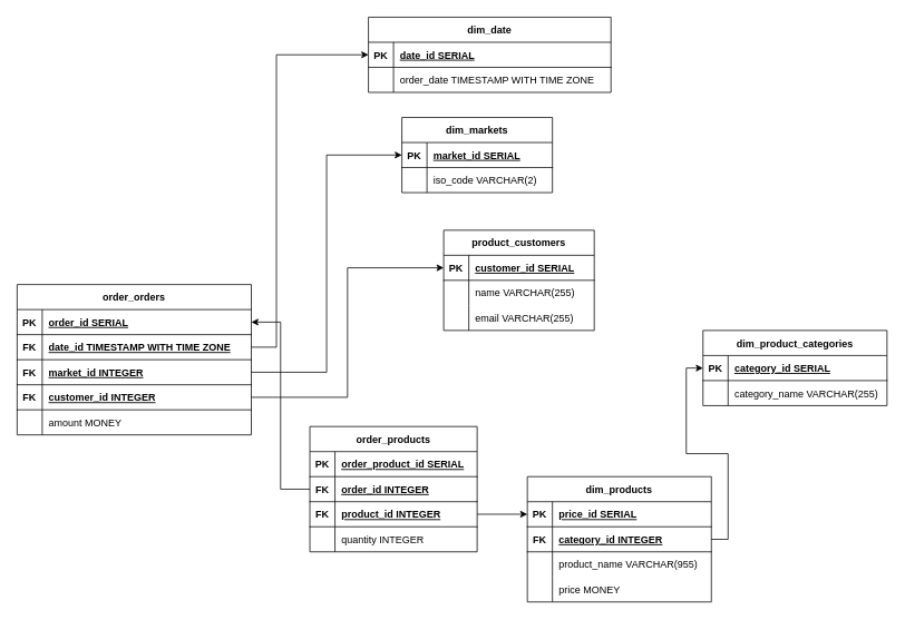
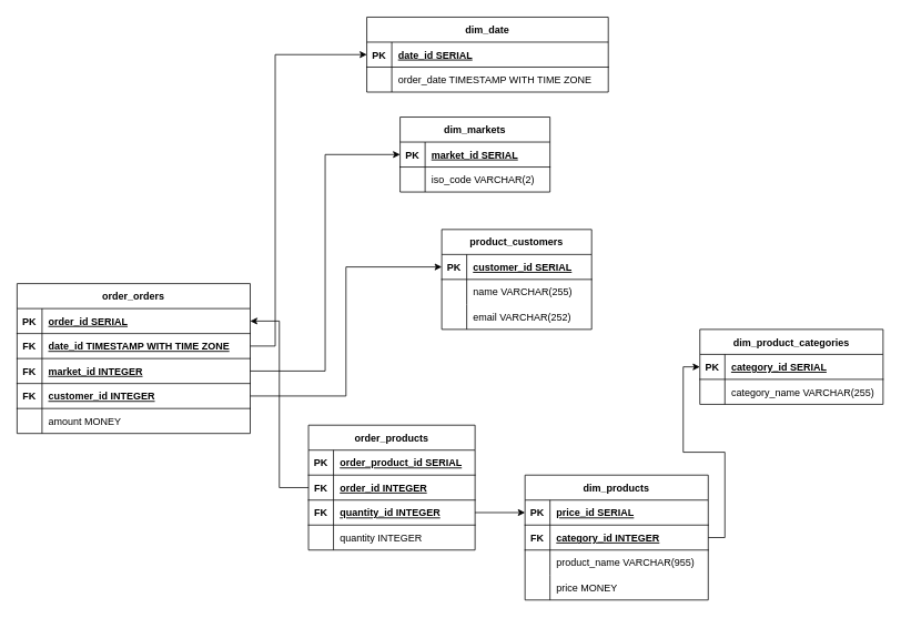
- <mxCell id="67" value="email VARCHAR(255)" style="shape=partialRectangle;overflow=hidden;connectable=0;fillColor=none;align=left;strokeColor=inherit;top=0;left=0;bottom=0;right=0;spacingLeft=6;" vertex="1" parent="65"><mxGeometry x="30" width="150" height="30" as="geometry"><mxRectangle width="150" height="30" as="alternateBounds" /></mxGeometry></mxCell>
+ <mxCell id="67" value="email VARCHAR(252)" style="shape=partialRectangle;overflow=hidden;connectable=0;fillColor=none;align=left;strokeColor=inherit;top=0;left=0;bottom=0;right=0;spacingLeft=6;" vertex="1" parent="65"><mxGeometry x="30" width="150" height="30" as="geometry"><mxRectangle width="150" height="30" as="alternateBounds" /></mxGeometry></mxCell>
- <mxCell id="47" value="product_id INTEGER" style="shape=partialRectangle;overflow=hidden;connectable=0;fillColor=none;align=left;strokeColor=inherit;top=0;left=0;bottom=0;right=0;spacingLeft=6;fontStyle=5;" vertex="1" parent="45"><mxGeometry x="30" width="170" height="30" as="geometry"><mxRectangle width="170" height="30" as="alternateBounds" /></mxGeometry></mxCell>
+ <mxCell id="47" value="quantity_id INTEGER" style="shape=partialRectangle;overflow=hidden;connectable=0;fillColor=none;align=left;strokeColor=inherit;top=0;left=0;bottom=0;right=0;spacingLeft=6;fontStyle=5;" vertex="1" parent="45"><mxGeometry x="30" width="170" height="30" as="geometry"><mxRectangle width="170" height="30" as="alternateBounds" /></mxGeometry></mxCell>
